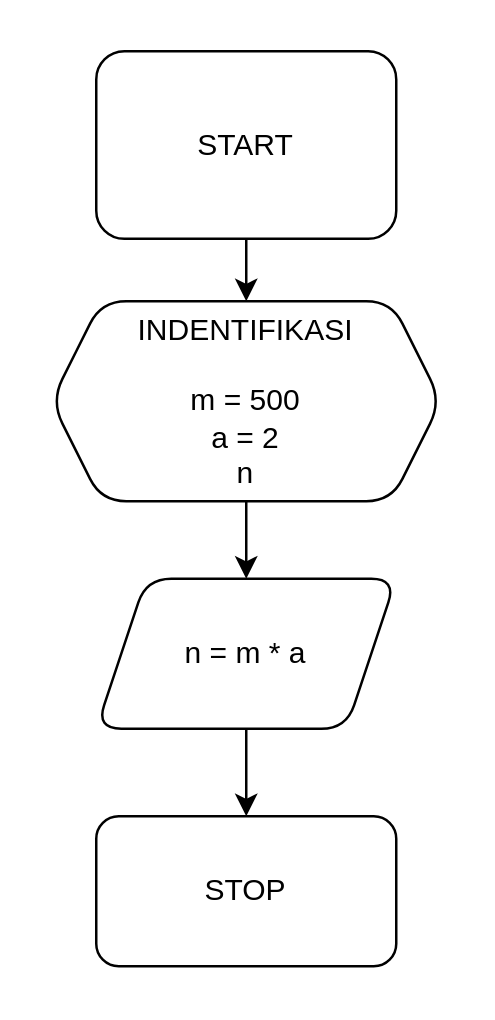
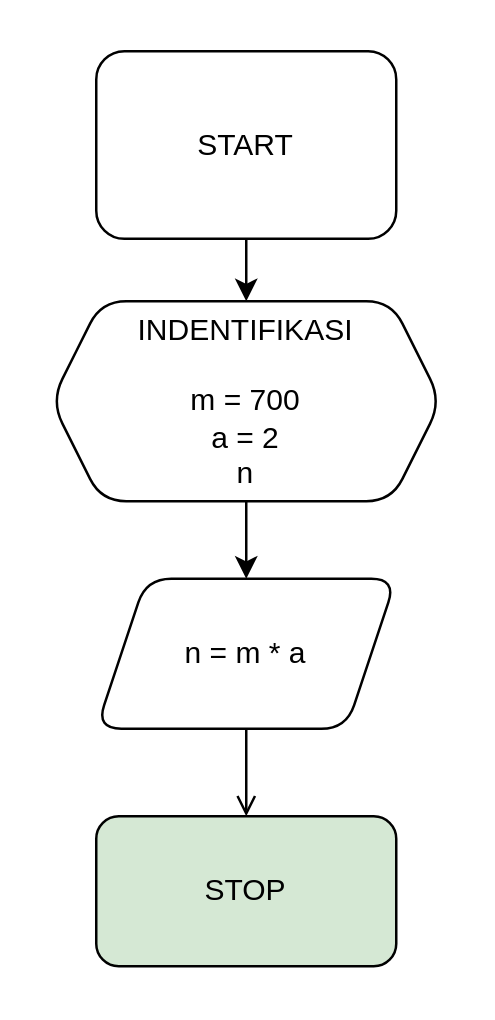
- <mxCell id="5" value="INDENTIFIKASI&lt;br&gt;&lt;br&gt;m = 500&lt;br&gt;a = 2&lt;br&gt;n" style="shape=hexagon;perimeter=hexagonPerimeter2;whiteSpace=wrap;html=1;fixedSize=1;rounded=1;" vertex="1" parent="1"><mxGeometry x="20" y="120" width="156" height="80" as="geometry" /></mxCell>
+ <mxCell id="5" value="INDENTIFIKASI&lt;br&gt;&lt;br&gt;m = 700&lt;br&gt;a = 2&lt;br&gt;n" style="shape=hexagon;perimeter=hexagonPerimeter2;whiteSpace=wrap;html=1;fixedSize=1;rounded=1;" vertex="1" parent="1"><mxGeometry x="20" y="120" width="156" height="80" as="geometry" /></mxCell>
- <mxCell id="6" value="" style="edgeStyle=orthogonalEdgeStyle;rounded=0;orthogonalLoop=1;jettySize=auto;html=1;" edge="1" parent="1" source="7" target="8"><mxGeometry relative="1" as="geometry" /></mxCell>
+ <mxCell id="6" value="" style="edgeStyle=orthogonalEdgeStyle;rounded=0;orthogonalLoop=1;jettySize=auto;html=1;endArrow=open;" edge="1" parent="1" source="7" target="8"><mxGeometry relative="1" as="geometry" /></mxCell>
- <mxCell id="8" value="STOP" style="whiteSpace=wrap;html=1;rounded=1;" vertex="1" parent="1"><mxGeometry x="38" y="326" width="120" height="60" as="geometry" /></mxCell>
+ <mxCell id="8" value="STOP" style="whiteSpace=wrap;html=1;rounded=1;fillColor=#d5e8d4;" vertex="1" parent="1"><mxGeometry x="38" y="326" width="120" height="60" as="geometry" /></mxCell>
